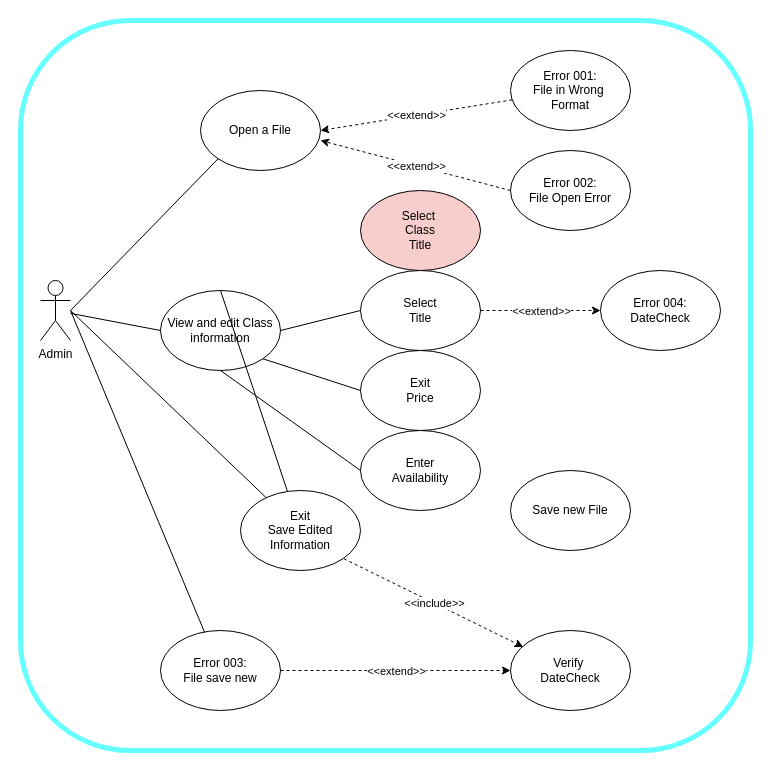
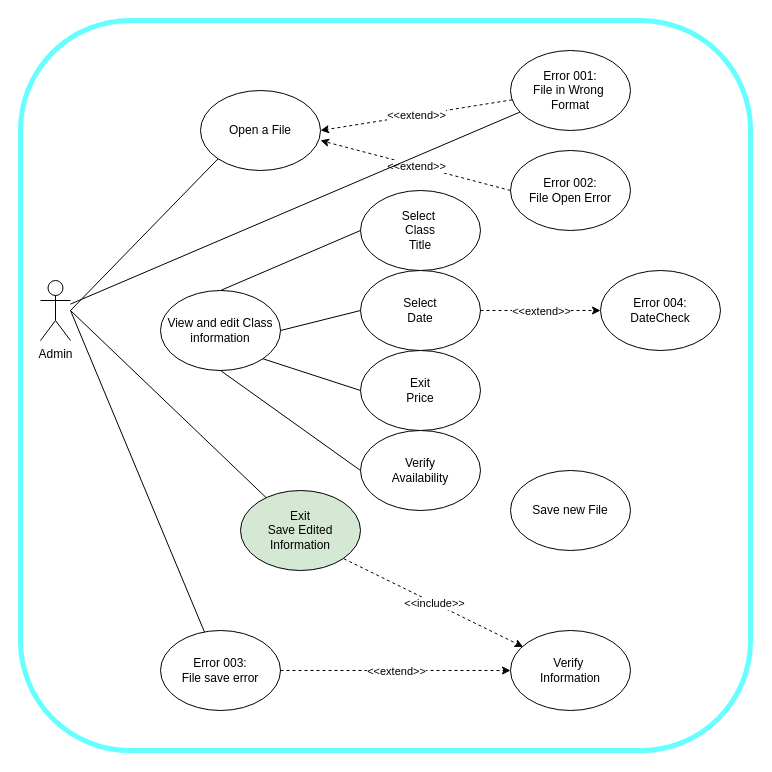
- <mxCell id="7" value="Select&amp;nbsp;&lt;br&gt;Class&lt;br&gt;Title" style="ellipse;whiteSpace=wrap;html=1;fillColor=#f8cecc;" vertex="1" parent="1"><mxGeometry x="360" y="190" width="120" height="80" as="geometry" /></mxCell>
+ <mxCell id="7" value="Select&amp;nbsp;&lt;br&gt;Class&lt;br&gt;Title" style="ellipse;whiteSpace=wrap;html=1;" vertex="1" parent="1"><mxGeometry x="360" y="190" width="120" height="80" as="geometry" /></mxCell>
- <mxCell id="5" value="Select&lt;br&gt;Title" style="ellipse;whiteSpace=wrap;html=1;" vertex="1" parent="1"><mxGeometry x="360" y="270" width="120" height="80" as="geometry" /></mxCell>
+ <mxCell id="5" value="Select&lt;br&gt;Date" style="ellipse;whiteSpace=wrap;html=1;" vertex="1" parent="1"><mxGeometry x="360" y="270" width="120" height="80" as="geometry" /></mxCell>
- <mxCell id="31" value="" style="endArrow=none;html=1;rounded=0;entryX=0;entryY=0.5;entryDx=0;entryDy=0;" edge="1" parent="1" source="3" target="4"><mxGeometry width="50" height="50" relative="1" as="geometry"><mxPoint x="350" y="500" as="sourcePoint" /><mxPoint x="400" y="450" as="targetPoint" /></mxGeometry></mxCell>
+ <mxCell id="31" value="" style="endArrow=none;html=1;rounded=0;" edge="1" parent="1" source="3" target="11"><mxGeometry width="50" height="50" relative="1" as="geometry"><mxPoint x="350" y="500" as="sourcePoint" /><mxPoint x="400" y="450" as="targetPoint" /></mxGeometry></mxCell>
- <mxCell id="13" value="" style="endArrow=none;html=1;rounded=0;exitX=0.5;exitY=0;exitDx=0;exitDy=0;" edge="1" parent="1" source="4" target="23"><mxGeometry width="50" height="50" relative="1" as="geometry"><mxPoint x="310" y="270" as="sourcePoint" /><mxPoint x="400" y="270" as="targetPoint" /></mxGeometry></mxCell>
+ <mxCell id="13" value="" style="endArrow=none;html=1;rounded=0;entryX=0;entryY=0.5;entryDx=0;entryDy=0;exitX=0.5;exitY=0;exitDx=0;exitDy=0;" edge="1" parent="1" source="4" target="7"><mxGeometry width="50" height="50" relative="1" as="geometry"><mxPoint x="310" y="270" as="sourcePoint" /><mxPoint x="400" y="270" as="targetPoint" /></mxGeometry></mxCell>
- <mxCell id="9" value="Enter&lt;br&gt;Availability" style="ellipse;whiteSpace=wrap;html=1;" vertex="1" parent="1"><mxGeometry x="360" y="430" width="120" height="80" as="geometry" /></mxCell>
+ <mxCell id="9" value="Verify&lt;br&gt;Availability" style="ellipse;whiteSpace=wrap;html=1;" vertex="1" parent="1"><mxGeometry x="360" y="430" width="120" height="80" as="geometry" /></mxCell>
- <mxCell id="23" value="Exit&lt;br&gt;Save Edited Information" style="ellipse;whiteSpace=wrap;html=1;" vertex="1" parent="1"><mxGeometry x="240" y="490" width="120" height="80" as="geometry" /></mxCell>
+ <mxCell id="23" value="Exit&lt;br&gt;Save Edited Information" style="ellipse;whiteSpace=wrap;html=1;fillColor=#d5e8d4;" vertex="1" parent="1"><mxGeometry x="240" y="490" width="120" height="80" as="geometry" /></mxCell>
- <mxCell id="24" value="Error 003:&lt;br&gt;File save new" style="ellipse;whiteSpace=wrap;html=1;" vertex="1" parent="1"><mxGeometry x="160" y="630" width="120" height="80" as="geometry" /></mxCell>
+ <mxCell id="24" value="Error 003:&lt;br&gt;File save error" style="ellipse;whiteSpace=wrap;html=1;" vertex="1" parent="1"><mxGeometry x="160" y="630" width="120" height="80" as="geometry" /></mxCell>
- <mxCell id="25" value="Verify&amp;nbsp;&lt;br&gt;DateCheck" style="ellipse;whiteSpace=wrap;html=1;" vertex="1" parent="1"><mxGeometry x="510" y="630" width="120" height="80" as="geometry" /></mxCell>
+ <mxCell id="25" value="Verify&amp;nbsp;&lt;br&gt;Information" style="ellipse;whiteSpace=wrap;html=1;" vertex="1" parent="1"><mxGeometry x="510" y="630" width="120" height="80" as="geometry" /></mxCell>
